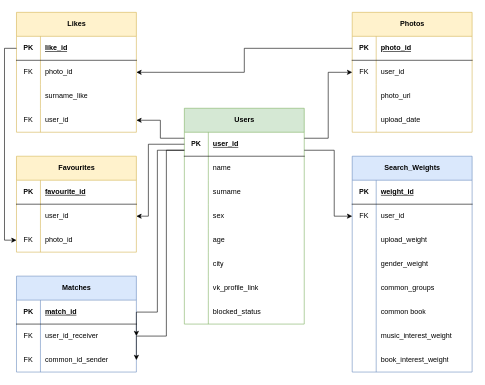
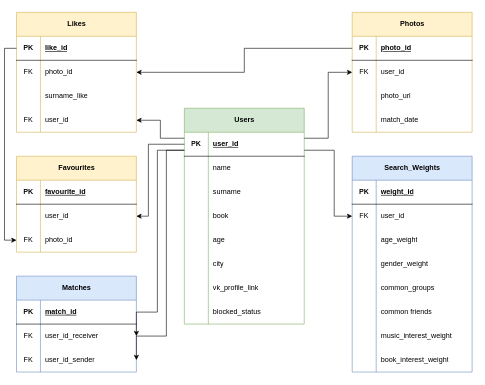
- <mxCell id="62" value="upload_date" style="shape=partialRectangle;connectable=0;fillColor=none;top=0;left=0;bottom=0;right=0;align=left;spacingLeft=6;overflow=hidden;whiteSpace=wrap;html=1;" parent="60" vertex="1"><mxGeometry x="40" width="160" height="40" as="geometry"><mxRectangle width="160" height="40" as="alternateBounds" /></mxGeometry></mxCell>
+ <mxCell id="62" value="match_date" style="shape=partialRectangle;connectable=0;fillColor=none;top=0;left=0;bottom=0;right=0;align=left;spacingLeft=6;overflow=hidden;whiteSpace=wrap;html=1;" parent="60" vertex="1"><mxGeometry x="40" width="160" height="40" as="geometry"><mxRectangle width="160" height="40" as="alternateBounds" /></mxGeometry></mxCell>
- <mxCell id="14" value="sex" style="shape=partialRectangle;connectable=0;fillColor=none;top=0;left=0;bottom=0;right=0;align=left;spacingLeft=6;overflow=hidden;whiteSpace=wrap;html=1;" parent="12" vertex="1"><mxGeometry x="40" width="160" height="40" as="geometry"><mxRectangle width="160" height="40" as="alternateBounds" /></mxGeometry></mxCell>
+ <mxCell id="14" value="book" style="shape=partialRectangle;connectable=0;fillColor=none;top=0;left=0;bottom=0;right=0;align=left;spacingLeft=6;overflow=hidden;whiteSpace=wrap;html=1;" parent="12" vertex="1"><mxGeometry x="40" width="160" height="40" as="geometry"><mxRectangle width="160" height="40" as="alternateBounds" /></mxGeometry></mxCell>
- <mxCell id="72" value="upload_weight" style="shape=partialRectangle;connectable=0;fillColor=none;top=0;left=0;bottom=0;right=0;align=left;spacingLeft=6;overflow=hidden;whiteSpace=wrap;html=1;" parent="70" vertex="1"><mxGeometry x="40" width="160" height="40" as="geometry"><mxRectangle width="160" height="40" as="alternateBounds" /></mxGeometry></mxCell>
+ <mxCell id="72" value="age_weight" style="shape=partialRectangle;connectable=0;fillColor=none;top=0;left=0;bottom=0;right=0;align=left;spacingLeft=6;overflow=hidden;whiteSpace=wrap;html=1;" parent="70" vertex="1"><mxGeometry x="40" width="160" height="40" as="geometry"><mxRectangle width="160" height="40" as="alternateBounds" /></mxGeometry></mxCell>
- <mxCell id="81" value="common book" style="shape=partialRectangle;connectable=0;fillColor=none;top=0;left=0;bottom=0;right=0;align=left;spacingLeft=6;overflow=hidden;whiteSpace=wrap;html=1;" parent="79" vertex="1"><mxGeometry x="40" width="160" height="40" as="geometry"><mxRectangle width="160" height="40" as="alternateBounds" /></mxGeometry></mxCell>
+ <mxCell id="81" value="common friends" style="shape=partialRectangle;connectable=0;fillColor=none;top=0;left=0;bottom=0;right=0;align=left;spacingLeft=6;overflow=hidden;whiteSpace=wrap;html=1;" parent="79" vertex="1"><mxGeometry x="40" width="160" height="40" as="geometry"><mxRectangle width="160" height="40" as="alternateBounds" /></mxGeometry></mxCell>
- <mxCell id="97" value="common_id_sender" style="shape=partialRectangle;connectable=0;fillColor=none;top=0;left=0;bottom=0;right=0;align=left;spacingLeft=6;overflow=hidden;whiteSpace=wrap;html=1;" parent="95" vertex="1"><mxGeometry x="40" width="160" height="40" as="geometry"><mxRectangle width="160" height="40" as="alternateBounds" /></mxGeometry></mxCell>
+ <mxCell id="97" value="user_id_sender" style="shape=partialRectangle;connectable=0;fillColor=none;top=0;left=0;bottom=0;right=0;align=left;spacingLeft=6;overflow=hidden;whiteSpace=wrap;html=1;" parent="95" vertex="1"><mxGeometry x="40" width="160" height="40" as="geometry"><mxRectangle width="160" height="40" as="alternateBounds" /></mxGeometry></mxCell>
